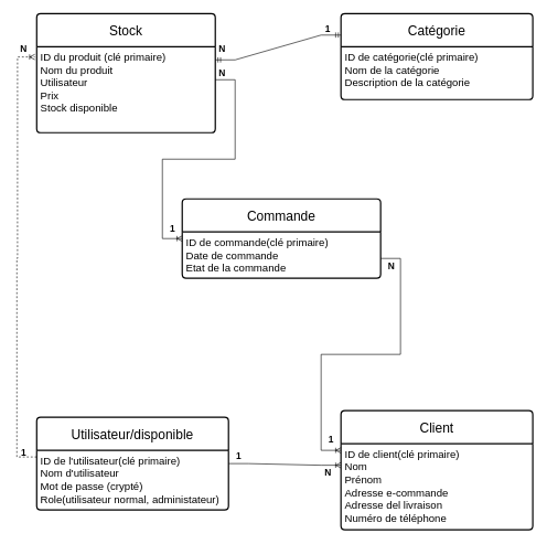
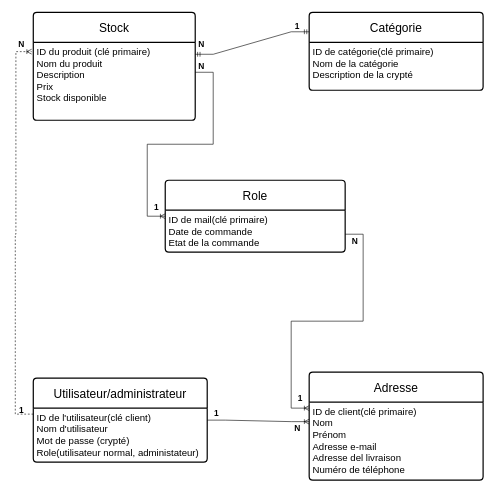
- <mxCell id="11" value="&lt;font style=&quot;font-size: 16px;&quot;&gt;ID de catégorie(clé primaire)&lt;br&gt;Nom de la catégorie&lt;br&gt;Description de la catégorie&lt;/font&gt;" style="align=left;strokeColor=none;fillColor=none;spacingLeft=4;fontSize=12;verticalAlign=top;resizable=0;rotatable=0;part=1;html=1;" vertex="1" parent="10"><mxGeometry y="50" width="290" height="80" as="geometry" /></mxCell>
+ <mxCell id="11" value="&lt;font style=&quot;font-size: 16px;&quot;&gt;ID de catégorie(clé primaire)&lt;br&gt;Nom de la catégorie&lt;br&gt;Description de la crypté&lt;/font&gt;" style="align=left;strokeColor=none;fillColor=none;spacingLeft=4;fontSize=12;verticalAlign=top;resizable=0;rotatable=0;part=1;html=1;" vertex="1" parent="10"><mxGeometry y="50" width="290" height="80" as="geometry" /></mxCell>
- <mxCell id="3" value="&lt;font style=&quot;font-size: 16px;&quot;&gt;ID du produit (clé primaire)&lt;br&gt;Nom du produit&lt;br&gt;Utilisateur&lt;br&gt;Prix&lt;br&gt;Stock disponible&lt;/font&gt;" style="align=left;strokeColor=none;fillColor=none;spacingLeft=4;fontSize=12;verticalAlign=top;resizable=0;rotatable=0;part=1;html=1;" vertex="1" parent="2"><mxGeometry y="50" width="270" height="130" as="geometry" /></mxCell>
+ <mxCell id="3" value="&lt;font style=&quot;font-size: 16px;&quot;&gt;ID du produit (clé primaire)&lt;br&gt;Nom du produit&lt;br&gt;Description&lt;br&gt;Prix&lt;br&gt;Stock disponible&lt;/font&gt;" style="align=left;strokeColor=none;fillColor=none;spacingLeft=4;fontSize=12;verticalAlign=top;resizable=0;rotatable=0;part=1;html=1;" vertex="1" parent="2"><mxGeometry y="50" width="270" height="130" as="geometry" /></mxCell>
- <mxCell id="4" value="&lt;font style=&quot;font-size: 20px;&quot;&gt;Commande&lt;/font&gt;" style="swimlane;childLayout=stackLayout;horizontal=1;startSize=50;horizontalStack=0;rounded=1;fontSize=14;fontStyle=0;strokeWidth=2;resizeParent=0;resizeLast=1;shadow=0;dashed=0;align=center;arcSize=4;whiteSpace=wrap;html=1;" vertex="1" parent="1"><mxGeometry x="275" y="300" width="300" height="120" as="geometry" /></mxCell>
+ <mxCell id="4" value="&lt;font style=&quot;font-size: 20px;&quot;&gt;Role&lt;/font&gt;" style="swimlane;childLayout=stackLayout;horizontal=1;startSize=50;horizontalStack=0;rounded=1;fontSize=14;fontStyle=0;strokeWidth=2;resizeParent=0;resizeLast=1;shadow=0;dashed=0;align=center;arcSize=4;whiteSpace=wrap;html=1;" vertex="1" parent="1"><mxGeometry x="275" y="300" width="300" height="120" as="geometry" /></mxCell>
- <mxCell id="5" value="&lt;span style=&quot;font-size: 16px;&quot;&gt;ID de commande(clé primaire)&lt;br&gt;Date de commande&lt;br&gt;Etat de la commande&lt;br&gt;&lt;/span&gt;" style="align=left;strokeColor=none;fillColor=none;spacingLeft=4;fontSize=12;verticalAlign=top;resizable=0;rotatable=0;part=1;html=1;" vertex="1" parent="4"><mxGeometry y="50" width="300" height="70" as="geometry" /></mxCell>
+ <mxCell id="5" value="&lt;span style=&quot;font-size: 16px;&quot;&gt;ID de mail(clé primaire)&lt;br&gt;Date de commande&lt;br&gt;Etat de la commande&lt;br&gt;&lt;/span&gt;" style="align=left;strokeColor=none;fillColor=none;spacingLeft=4;fontSize=12;verticalAlign=top;resizable=0;rotatable=0;part=1;html=1;" vertex="1" parent="4"><mxGeometry y="50" width="300" height="70" as="geometry" /></mxCell>
- <mxCell id="6" value="&lt;font style=&quot;font-size: 20px;&quot;&gt;Client&lt;/font&gt;" style="swimlane;childLayout=stackLayout;horizontal=1;startSize=50;horizontalStack=0;rounded=1;fontSize=14;fontStyle=0;strokeWidth=2;resizeParent=0;resizeLast=1;shadow=0;dashed=0;align=center;arcSize=4;whiteSpace=wrap;html=1;" vertex="1" parent="1"><mxGeometry x="515" y="620" width="290" height="180" as="geometry" /></mxCell>
+ <mxCell id="6" value="&lt;font style=&quot;font-size: 20px;&quot;&gt;Adresse&lt;/font&gt;" style="swimlane;childLayout=stackLayout;horizontal=1;startSize=50;horizontalStack=0;rounded=1;fontSize=14;fontStyle=0;strokeWidth=2;resizeParent=0;resizeLast=1;shadow=0;dashed=0;align=center;arcSize=4;whiteSpace=wrap;html=1;" vertex="1" parent="1"><mxGeometry x="515" y="620" width="290" height="180" as="geometry" /></mxCell>
- <mxCell id="8" value="&lt;span style=&quot;font-size: 20px;&quot;&gt;Utilisateur/disponible&lt;/span&gt;" style="swimlane;childLayout=stackLayout;horizontal=1;startSize=50;horizontalStack=0;rounded=1;fontSize=14;fontStyle=0;strokeWidth=2;resizeParent=0;resizeLast=1;shadow=0;dashed=0;align=center;arcSize=4;whiteSpace=wrap;html=1;" vertex="1" parent="1"><mxGeometry x="55" y="630" width="290" height="140" as="geometry" /></mxCell>
+ <mxCell id="8" value="&lt;span style=&quot;font-size: 20px;&quot;&gt;Utilisateur/administrateur&lt;/span&gt;" style="swimlane;childLayout=stackLayout;horizontal=1;startSize=50;horizontalStack=0;rounded=1;fontSize=14;fontStyle=0;strokeWidth=2;resizeParent=0;resizeLast=1;shadow=0;dashed=0;align=center;arcSize=4;whiteSpace=wrap;html=1;" vertex="1" parent="1"><mxGeometry x="55" y="630" width="290" height="140" as="geometry" /></mxCell>
- <mxCell id="9" value="&lt;font style=&quot;font-size: 16px;&quot;&gt;ID de l'utilisateur(clé primaire)&lt;br&gt;Nom d'utilisateur&lt;br&gt;Mot de passe (crypté)&lt;br&gt;Role(utilisateur normal, administateur)&lt;/font&gt;" style="align=left;strokeColor=none;fillColor=none;spacingLeft=4;fontSize=12;verticalAlign=top;resizable=0;rotatable=0;part=1;html=1;" vertex="1" parent="8"><mxGeometry y="50" width="290" height="90" as="geometry" /></mxCell>
+ <mxCell id="9" value="&lt;font style=&quot;font-size: 16px;&quot;&gt;ID de l'utilisateur(clé client)&lt;br&gt;Nom d'utilisateur&lt;br&gt;Mot de passe (crypté)&lt;br&gt;Role(utilisateur normal, administateur)&lt;/font&gt;" style="align=left;strokeColor=none;fillColor=none;spacingLeft=4;fontSize=12;verticalAlign=top;resizable=0;rotatable=0;part=1;html=1;" vertex="1" parent="8"><mxGeometry y="50" width="290" height="90" as="geometry" /></mxCell>
- <mxCell id="7" value="&lt;font style=&quot;font-size: 16px;&quot;&gt;ID de client(clé primaire)&lt;br&gt;Nom&lt;br&gt;Prénom&lt;br&gt;Adresse e-commande&lt;br&gt;Adresse del livraison&lt;br&gt;Numéro de téléphone&lt;/font&gt;" style="align=left;strokeColor=none;fillColor=none;spacingLeft=4;fontSize=12;verticalAlign=top;resizable=0;rotatable=0;part=1;html=1;" vertex="1" parent="6"><mxGeometry y="50" width="290" height="130" as="geometry" /></mxCell>
+ <mxCell id="7" value="&lt;font style=&quot;font-size: 16px;&quot;&gt;ID de client(clé primaire)&lt;br&gt;Nom&lt;br&gt;Prénom&lt;br&gt;Adresse e-mail&lt;br&gt;Adresse del livraison&lt;br&gt;Numéro de téléphone&lt;/font&gt;" style="align=left;strokeColor=none;fillColor=none;spacingLeft=4;fontSize=12;verticalAlign=top;resizable=0;rotatable=0;part=1;html=1;" vertex="1" parent="6"><mxGeometry y="50" width="290" height="130" as="geometry" /></mxCell>
